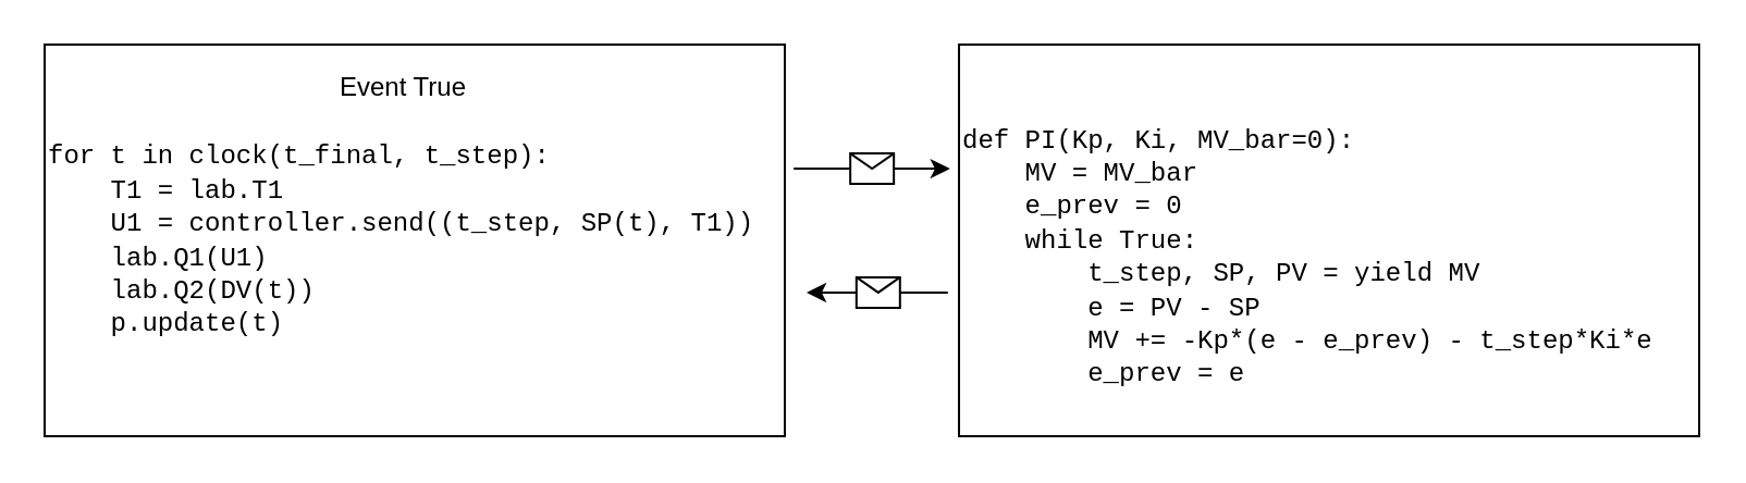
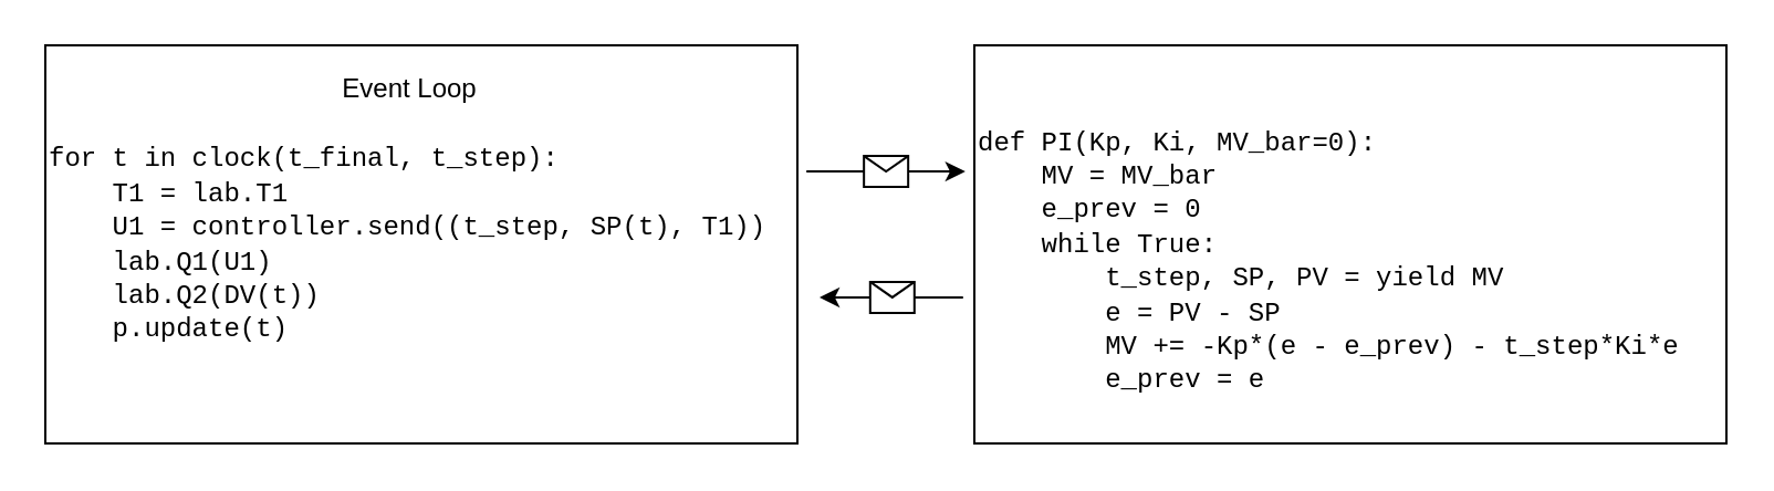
- <mxCell id="8" value="Event True" style="text;html=1;strokeColor=none;fillColor=none;align=center;verticalAlign=middle;whiteSpace=wrap;rounded=0;" vertex="1" parent="1"><mxGeometry x="140" y="30" width="90" height="20" as="geometry" /></mxCell>
+ <mxCell id="8" value="Event Loop" style="text;html=1;strokeColor=none;fillColor=none;align=center;verticalAlign=middle;whiteSpace=wrap;rounded=0;" vertex="1" parent="1"><mxGeometry x="140" y="30" width="90" height="20" as="geometry" /></mxCell>
